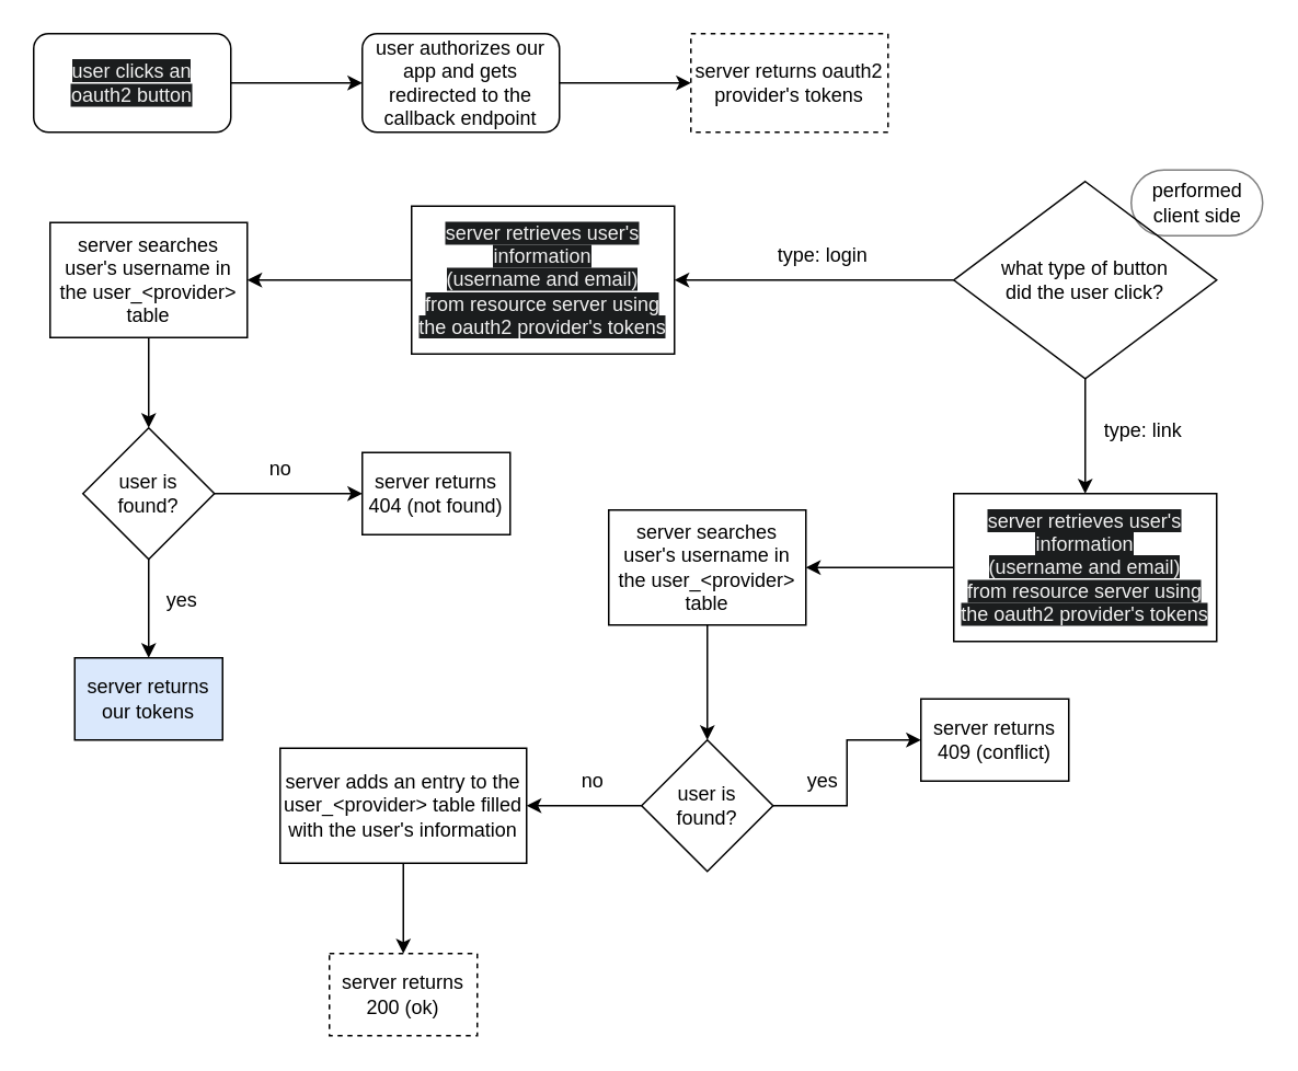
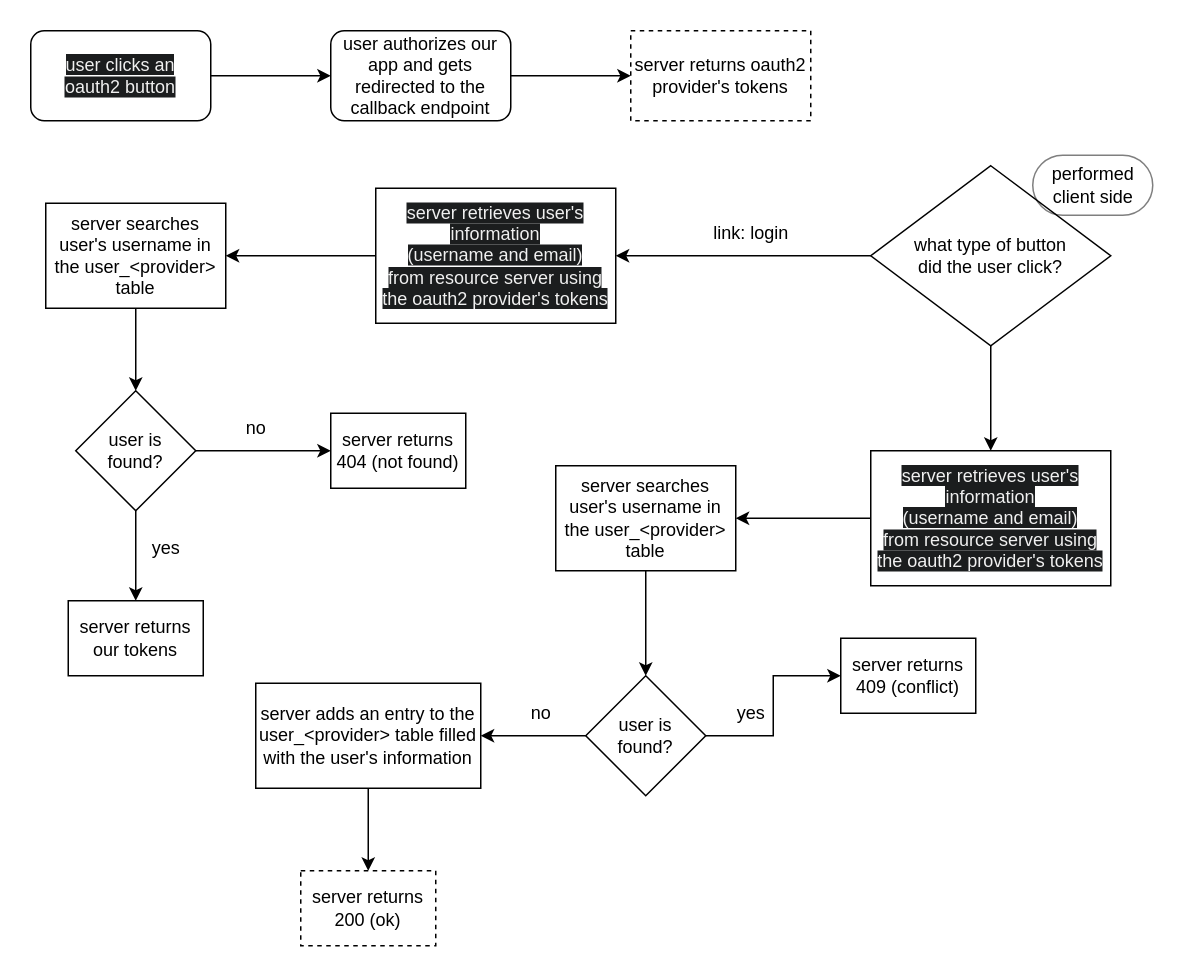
- <mxCell id="12" value="type: login" style="text;html=1;align=center;verticalAlign=middle;resizable=0;points=[];autosize=1;strokeColor=none;fillColor=none;" vertex="1" parent="1"><mxGeometry x="460" y="140" width="80" height="30" as="geometry" /></mxCell>
+ <mxCell id="12" value="link: login" style="text;html=1;align=center;verticalAlign=middle;resizable=0;points=[];autosize=1;strokeColor=none;fillColor=none;" vertex="1" parent="1"><mxGeometry x="460" y="140" width="80" height="30" as="geometry" /></mxCell>
- <mxCell id="23" value="type: link" style="text;html=1;align=center;verticalAlign=middle;resizable=0;points=[];autosize=1;strokeColor=none;fillColor=none;" vertex="1" parent="1"><mxGeometry x="660" y="247" width="70" height="30" as="geometry" /></mxCell>
- <mxCell id="20" value="server returns&lt;br&gt;our tokens" style="rounded=0;whiteSpace=wrap;html=1;fillColor=#dae8fc;" vertex="1" parent="1"><mxGeometry x="45" y="400" width="90" height="50" as="geometry" /></mxCell>
+ <mxCell id="20" value="server returns&lt;br&gt;our tokens" style="rounded=0;whiteSpace=wrap;html=1;" vertex="1" parent="1"><mxGeometry x="45" y="400" width="90" height="50" as="geometry" /></mxCell>
